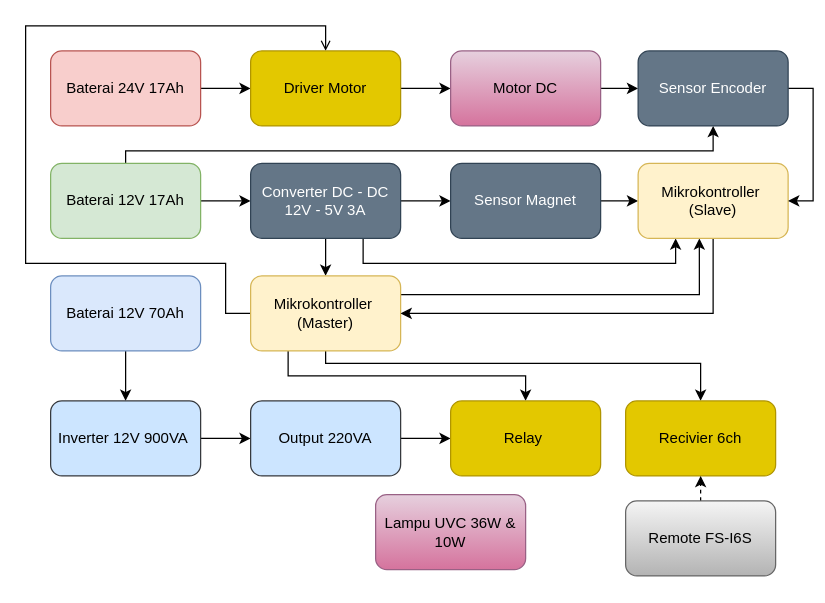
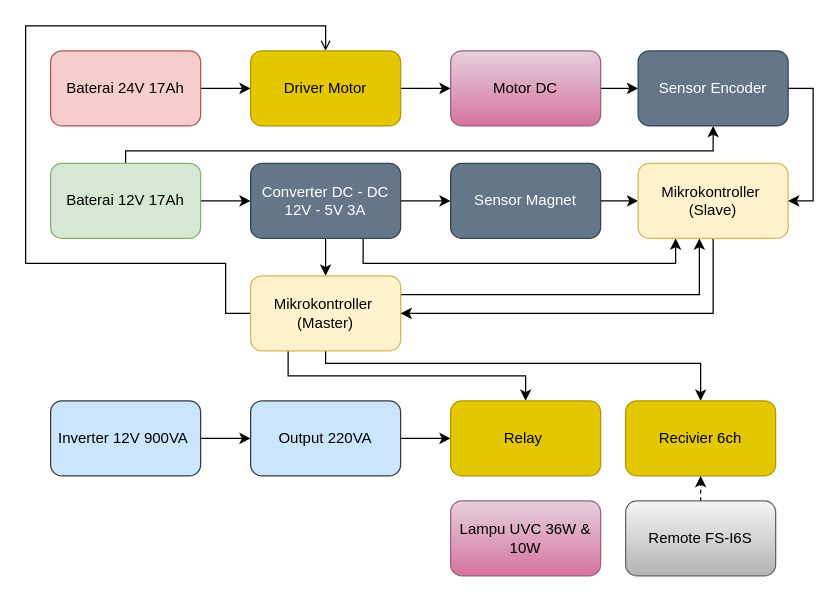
- <mxCell id="8" value="Baterai 12V 70Ah" style="rounded=1;whiteSpace=wrap;html=1;fillColor=#dae8fc;strokeColor=#6c8ebf;" vertex="1" parent="1"><mxGeometry x="40" y="220" width="120" height="60" as="geometry" /></mxCell>
- <mxCell id="7" style="edgeStyle=orthogonalEdgeStyle;rounded=0;orthogonalLoop=1;jettySize=auto;html=1;exitX=0.5;exitY=1;exitDx=0;exitDy=0;entryX=0.5;entryY=0;entryDx=0;entryDy=0;" edge="1" parent="1" source="8" target="23"><mxGeometry relative="1" as="geometry" /></mxCell>
- <mxCell id="33" value="Lampu UVC 36W &amp;amp; 10W" style="rounded=1;whiteSpace=wrap;html=1;gradientColor=#d5739d;fillColor=#e6d0de;strokeColor=#996185;" vertex="1" parent="1"><mxGeometry x="300" y="395" width="120" height="60" as="geometry" /></mxCell>
+ <mxCell id="33" value="Lampu UVC 36W &amp;amp; 10W" style="rounded=1;whiteSpace=wrap;html=1;gradientColor=#d5739d;fillColor=#e6d0de;strokeColor=#996185;" vertex="1" parent="1"><mxGeometry x="360" y="400" width="120" height="60" as="geometry" /></mxCell>
